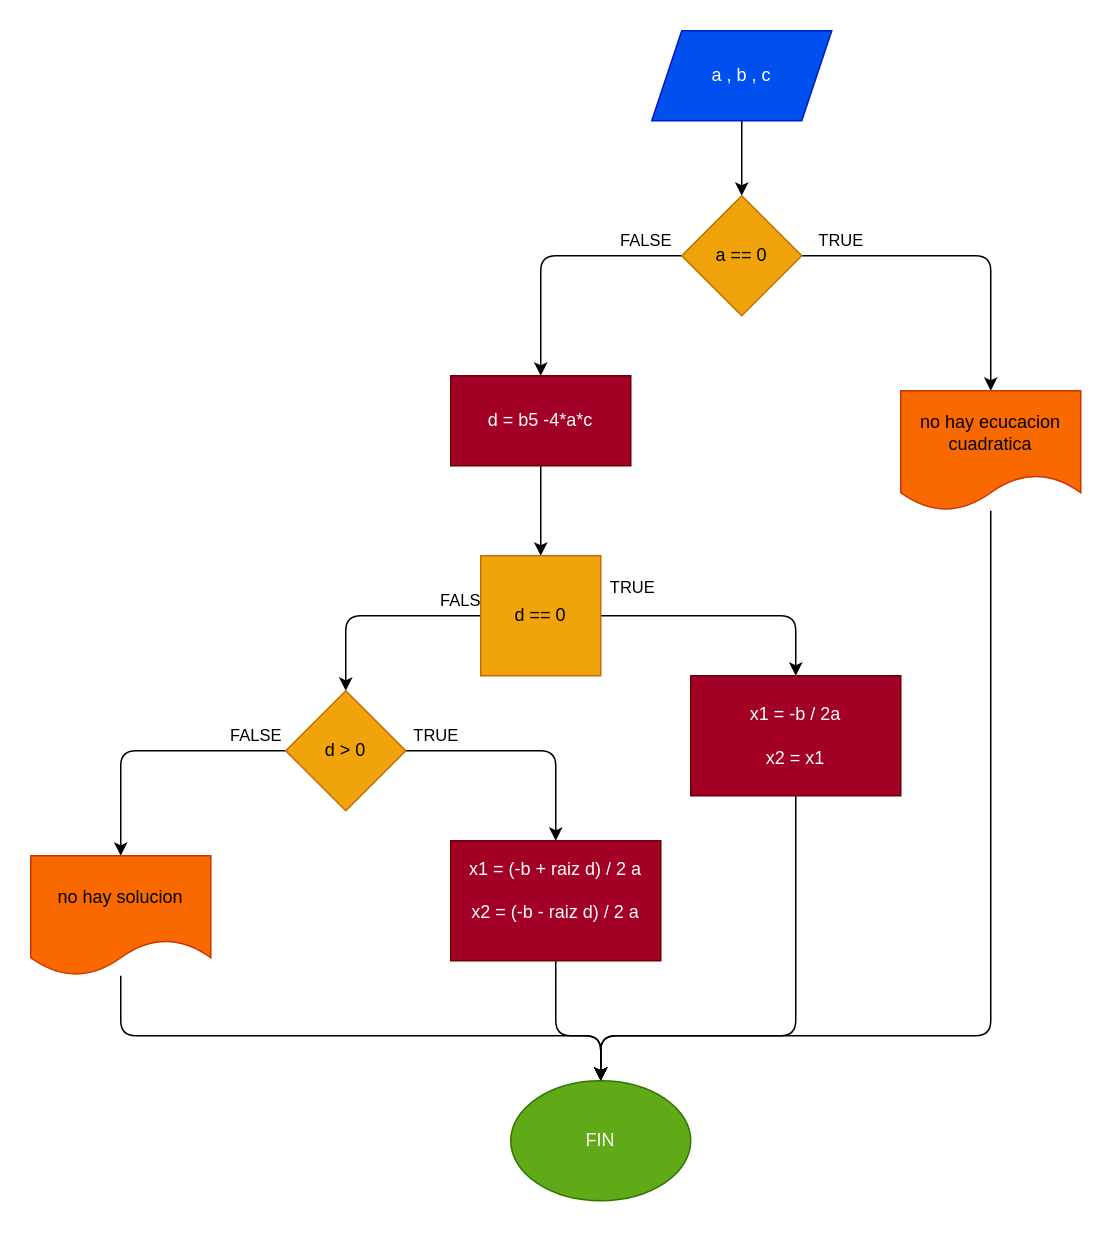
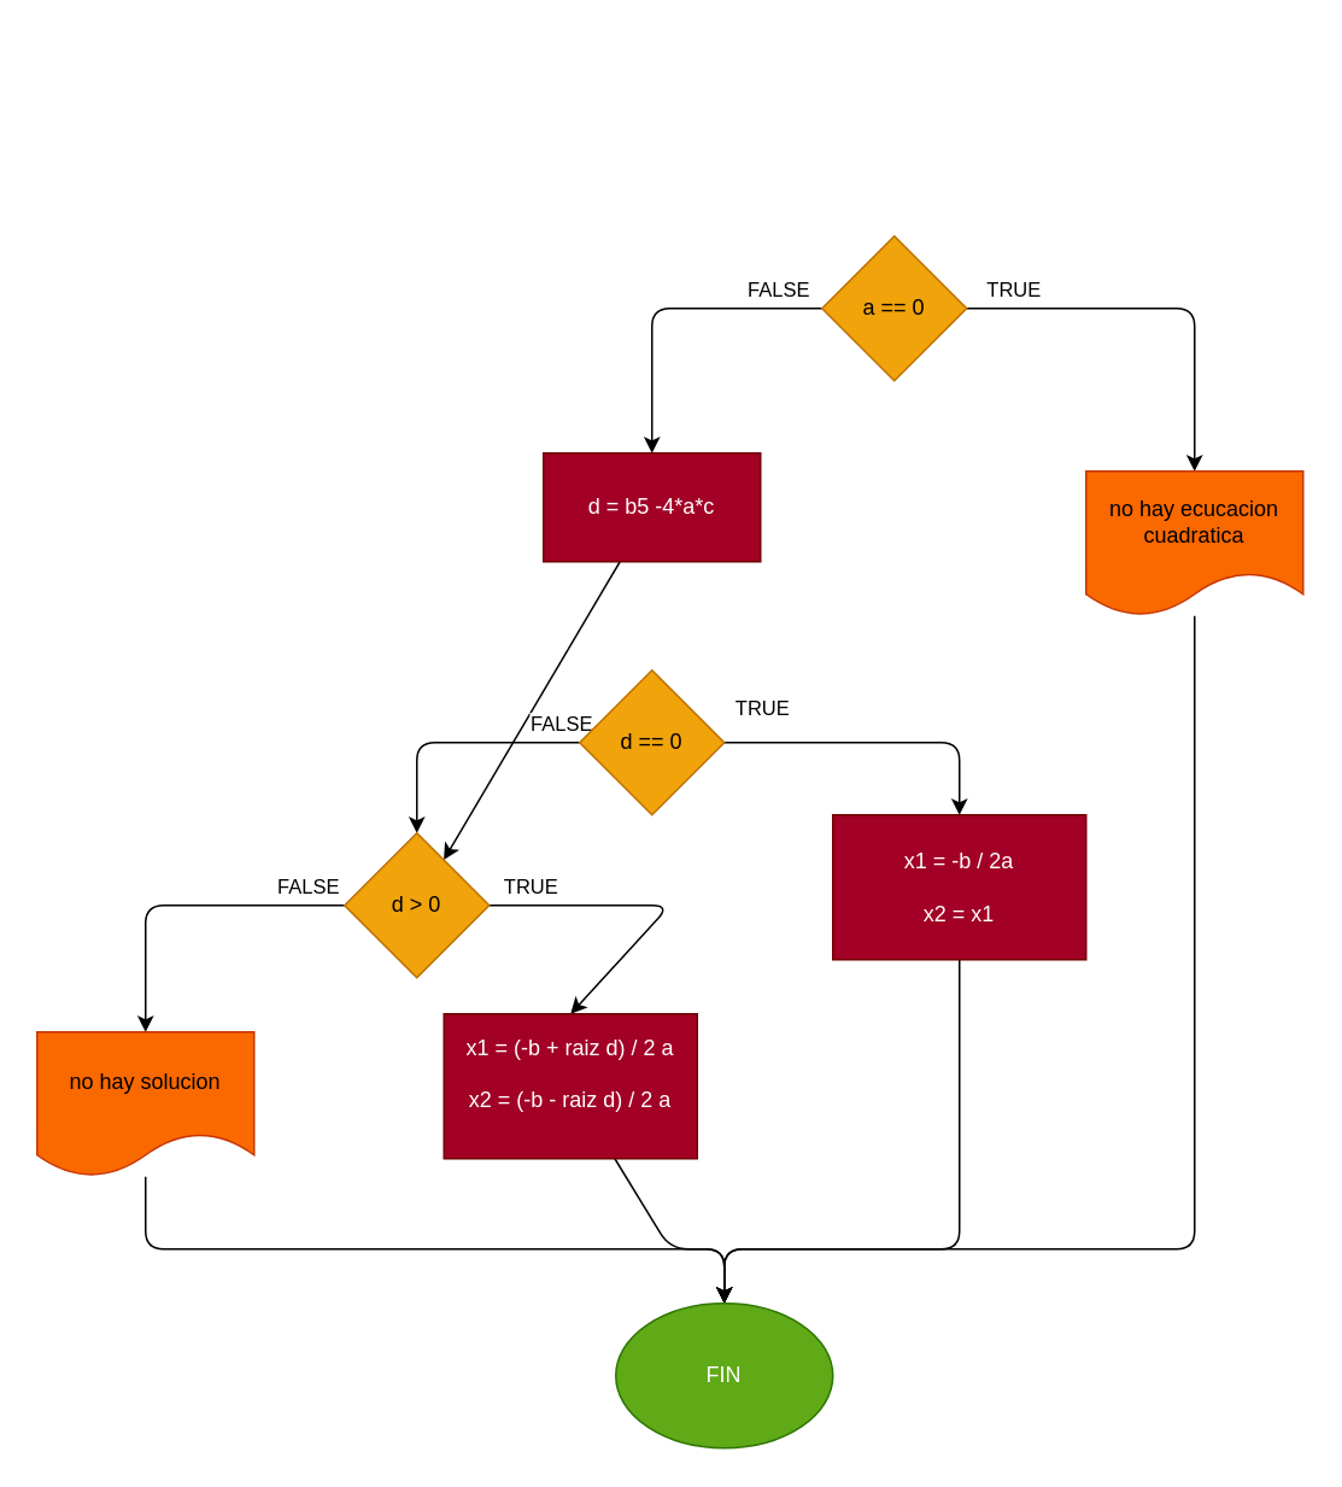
- <mxCell id="3" value="a , b , c" style="shape=parallelogram;perimeter=parallelogramPerimeter;whiteSpace=wrap;html=1;fixedSize=1;fillColor=#0050ef;fontColor=#ffffff;strokeColor=#001DBC;" vertex="1" parent="1"><mxGeometry x="434" y="20" width="120" height="60" as="geometry" /></mxCell>
- <mxCell id="2" value="" style="edgeStyle=none;html=1;" edge="1" parent="1" source="3" target="6"><mxGeometry relative="1" as="geometry" /></mxCell>
- <mxCell id="9" value="" style="edgeStyle=none;html=1;" edge="1" parent="1" source="10" target="14"><mxGeometry relative="1" as="geometry" /></mxCell>
+ <mxCell id="9" value="" style="edgeStyle=none;html=1;" edge="1" parent="1" source="10" target="19"><mxGeometry relative="1" as="geometry" /></mxCell>
- <mxCell id="14" value="d == 0" style="whiteSpace=wrap;html=1;fillColor=#f0a30a;fontColor=#000000;strokeColor=#BD7000;rounded=0;" vertex="1" parent="1"><mxGeometry x="320" y="370" width="80" height="80" as="geometry" /></mxCell>
+ <mxCell id="14" value="d == 0" style="rhombus;whiteSpace=wrap;html=1;fillColor=#f0a30a;fontColor=#000000;strokeColor=#BD7000;" vertex="1" parent="1"><mxGeometry x="320" y="370" width="80" height="80" as="geometry" /></mxCell>
- <mxCell id="23" value="x1 = (-b + raiz d) / 2 a&lt;br&gt;&lt;br&gt;x2 = (-b - raiz d) / 2 a&lt;br&gt;&amp;nbsp;" style="rounded=0;whiteSpace=wrap;html=1;fillColor=#a20025;fontColor=#ffffff;strokeColor=#6F0000;" vertex="1" parent="1"><mxGeometry x="300" y="560" width="140" height="80" as="geometry" /></mxCell>
+ <mxCell id="23" value="x1 = (-b + raiz d) / 2 a&lt;br&gt;&lt;br&gt;x2 = (-b - raiz d) / 2 a&lt;br&gt;&amp;nbsp;" style="rounded=0;whiteSpace=wrap;html=1;fillColor=#a20025;fontColor=#ffffff;strokeColor=#6F0000;" vertex="1" parent="1"><mxGeometry x="245" y="560" width="140" height="80" as="geometry" /></mxCell>
